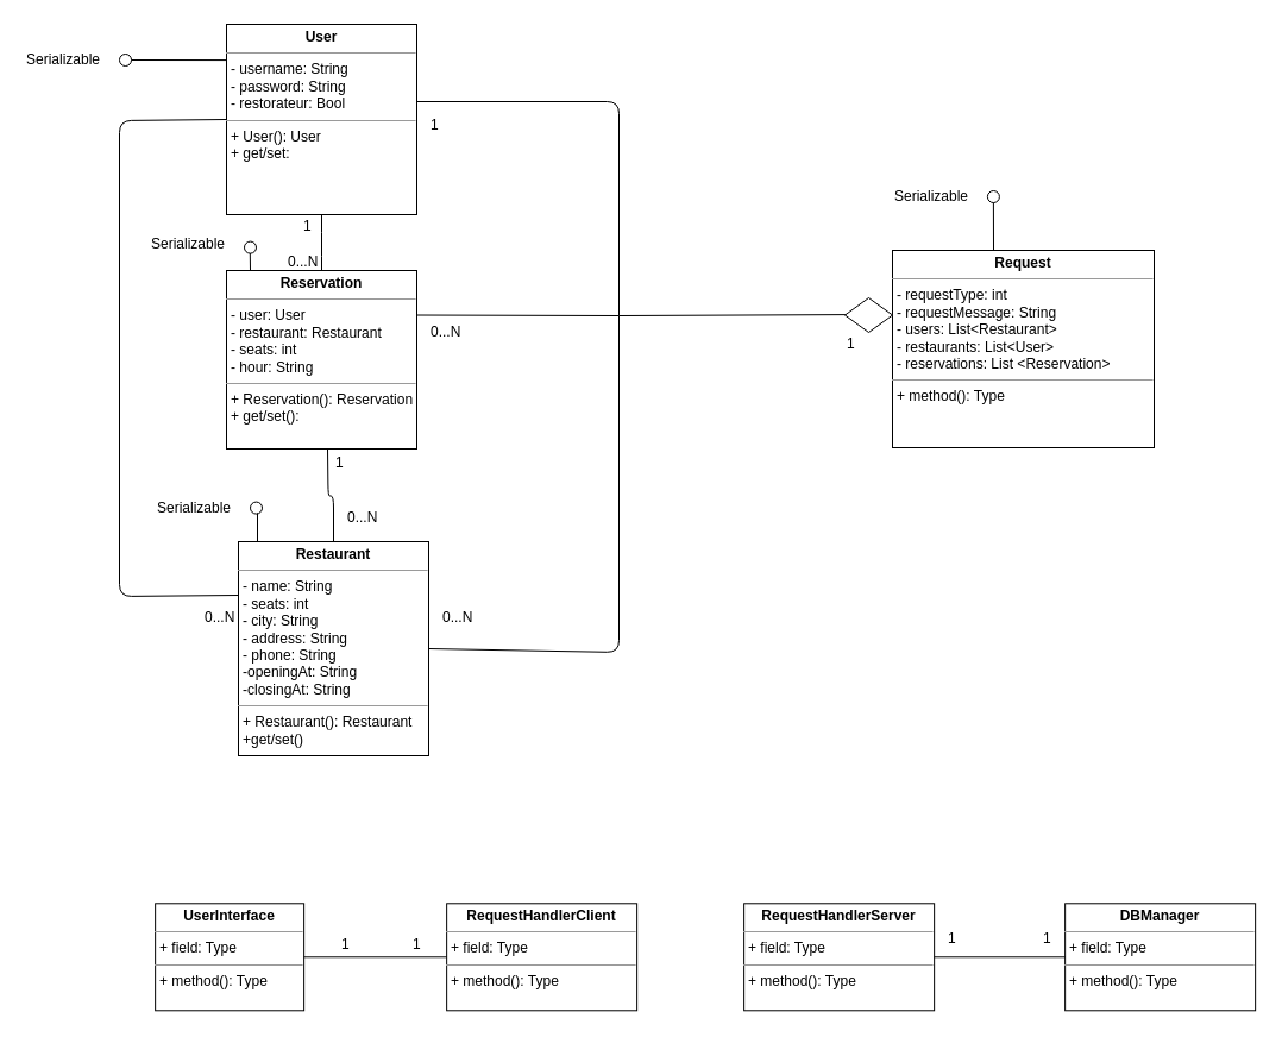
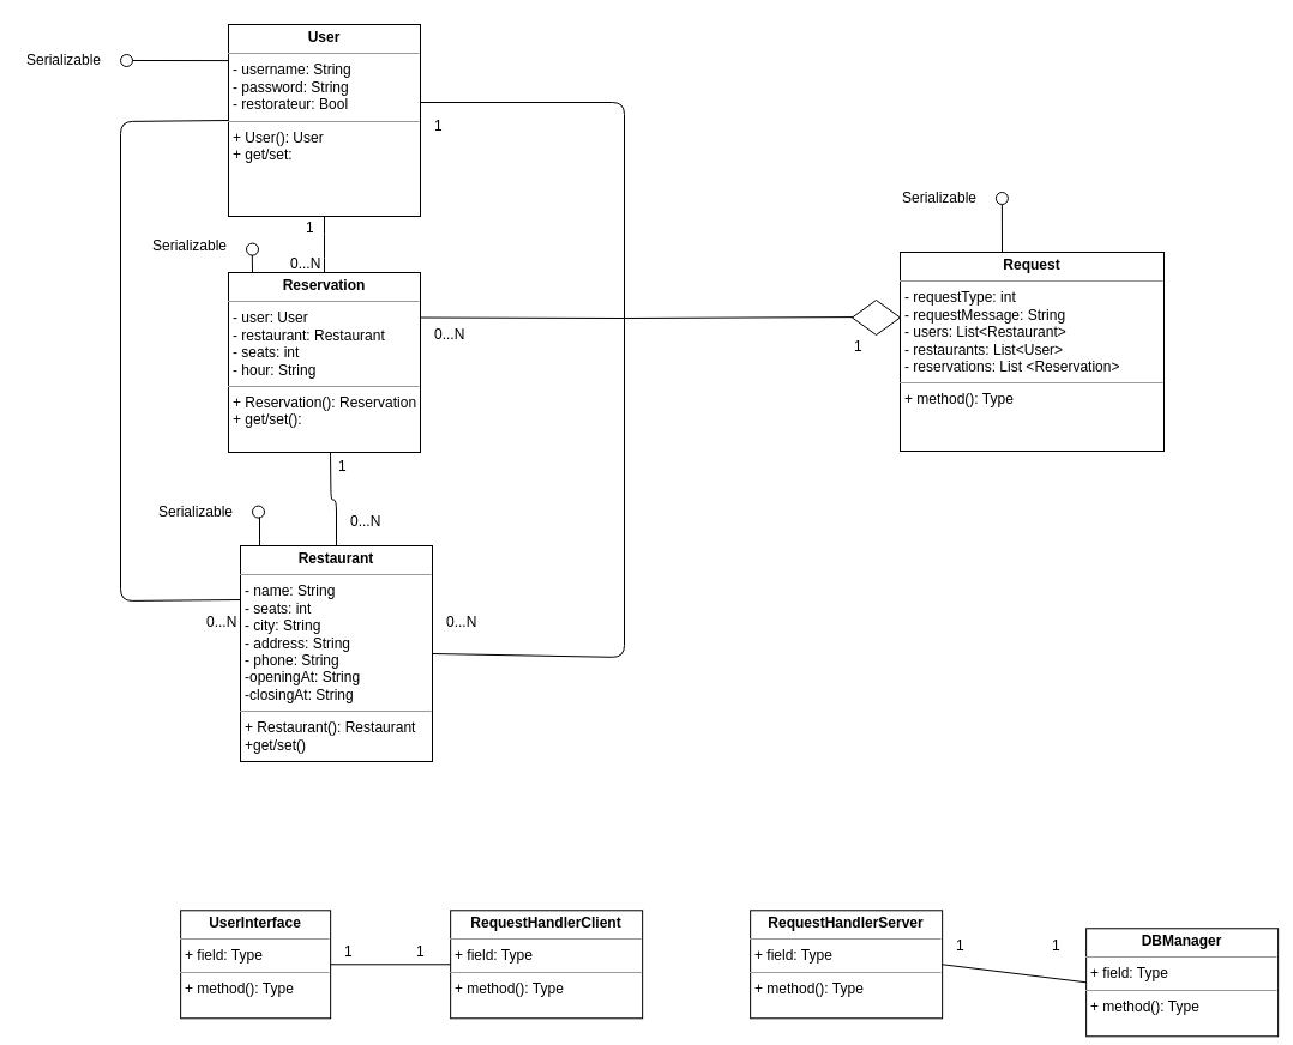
- <mxCell id="2" value="&lt;p style=&quot;margin: 0px ; margin-top: 4px ; text-align: center&quot;&gt;&lt;b&gt;UserInterface&lt;/b&gt;&lt;/p&gt;&lt;hr size=&quot;1&quot;&gt;&lt;p style=&quot;margin: 0px ; margin-left: 4px&quot;&gt;+ field: Type&lt;/p&gt;&lt;hr size=&quot;1&quot;&gt;&lt;p style=&quot;margin: 0px ; margin-left: 4px&quot;&gt;+ method(): Type&lt;/p&gt;" style="verticalAlign=top;align=left;overflow=fill;fontSize=12;fontFamily=Helvetica;html=1;" parent="1" vertex="1"><mxGeometry x="130.143" y="759.286" width="125" height="90" as="geometry" /></mxCell>
+ <mxCell id="2" value="&lt;p style=&quot;margin: 0px ; margin-top: 4px ; text-align: center&quot;&gt;&lt;b&gt;UserInterface&lt;/b&gt;&lt;/p&gt;&lt;hr size=&quot;1&quot;&gt;&lt;p style=&quot;margin: 0px ; margin-left: 4px&quot;&gt;+ field: Type&lt;/p&gt;&lt;hr size=&quot;1&quot;&gt;&lt;p style=&quot;margin: 0px ; margin-left: 4px&quot;&gt;+ method(): Type&lt;/p&gt;" style="verticalAlign=top;align=left;overflow=fill;fontSize=12;fontFamily=Helvetica;html=1;" parent="1" vertex="1"><mxGeometry x="150.143" y="759.286" width="125" height="90" as="geometry" /></mxCell>
- <mxCell id="7" value="&lt;p style=&quot;margin: 0px ; margin-top: 4px ; text-align: center&quot;&gt;&lt;b&gt;DBManager&lt;/b&gt;&lt;br&gt;&lt;/p&gt;&lt;hr size=&quot;1&quot;&gt;&lt;p style=&quot;margin: 0px ; margin-left: 4px&quot;&gt;+ field: Type&lt;/p&gt;&lt;hr size=&quot;1&quot;&gt;&lt;p style=&quot;margin: 0px ; margin-left: 4px&quot;&gt;+ method(): Type&lt;/p&gt;" style="verticalAlign=top;align=left;overflow=fill;fontSize=12;fontFamily=Helvetica;html=1;" parent="1" vertex="1"><mxGeometry x="895.143" y="759.286" width="160" height="90" as="geometry" /></mxCell>
+ <mxCell id="7" value="&lt;p style=&quot;margin: 0px ; margin-top: 4px ; text-align: center&quot;&gt;&lt;b&gt;DBManager&lt;/b&gt;&lt;br&gt;&lt;/p&gt;&lt;hr size=&quot;1&quot;&gt;&lt;p style=&quot;margin: 0px ; margin-left: 4px&quot;&gt;+ field: Type&lt;/p&gt;&lt;hr size=&quot;1&quot;&gt;&lt;p style=&quot;margin: 0px ; margin-left: 4px&quot;&gt;+ method(): Type&lt;/p&gt;" style="verticalAlign=top;align=left;overflow=fill;fontSize=12;fontFamily=Helvetica;html=1;" parent="1" vertex="1"><mxGeometry x="905.143" y="774.286" width="160" height="90" as="geometry" /></mxCell>
